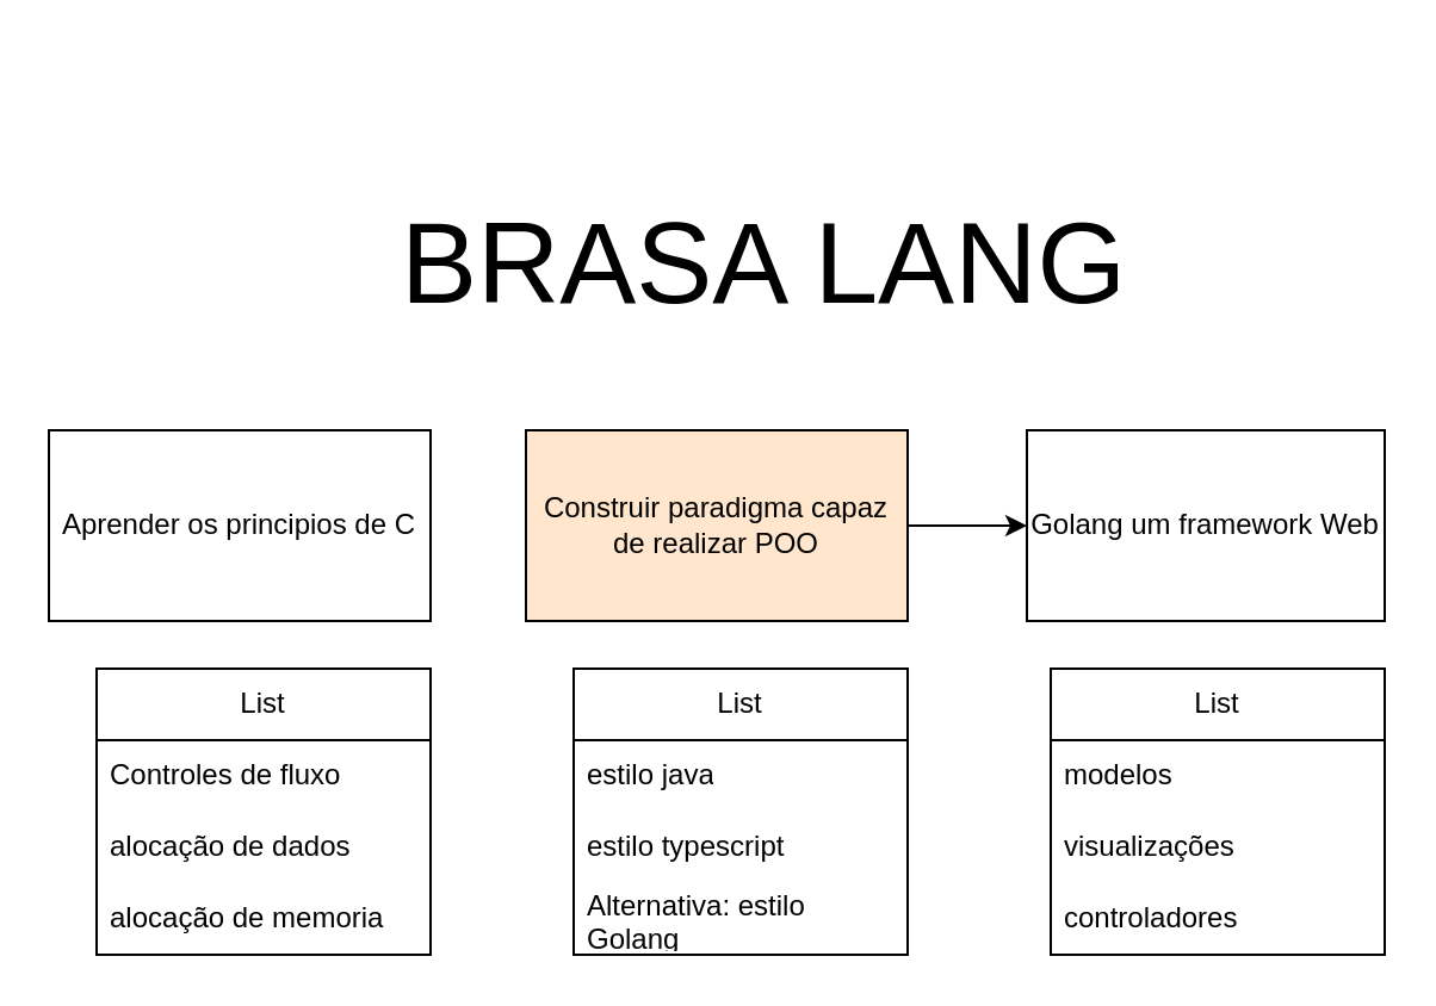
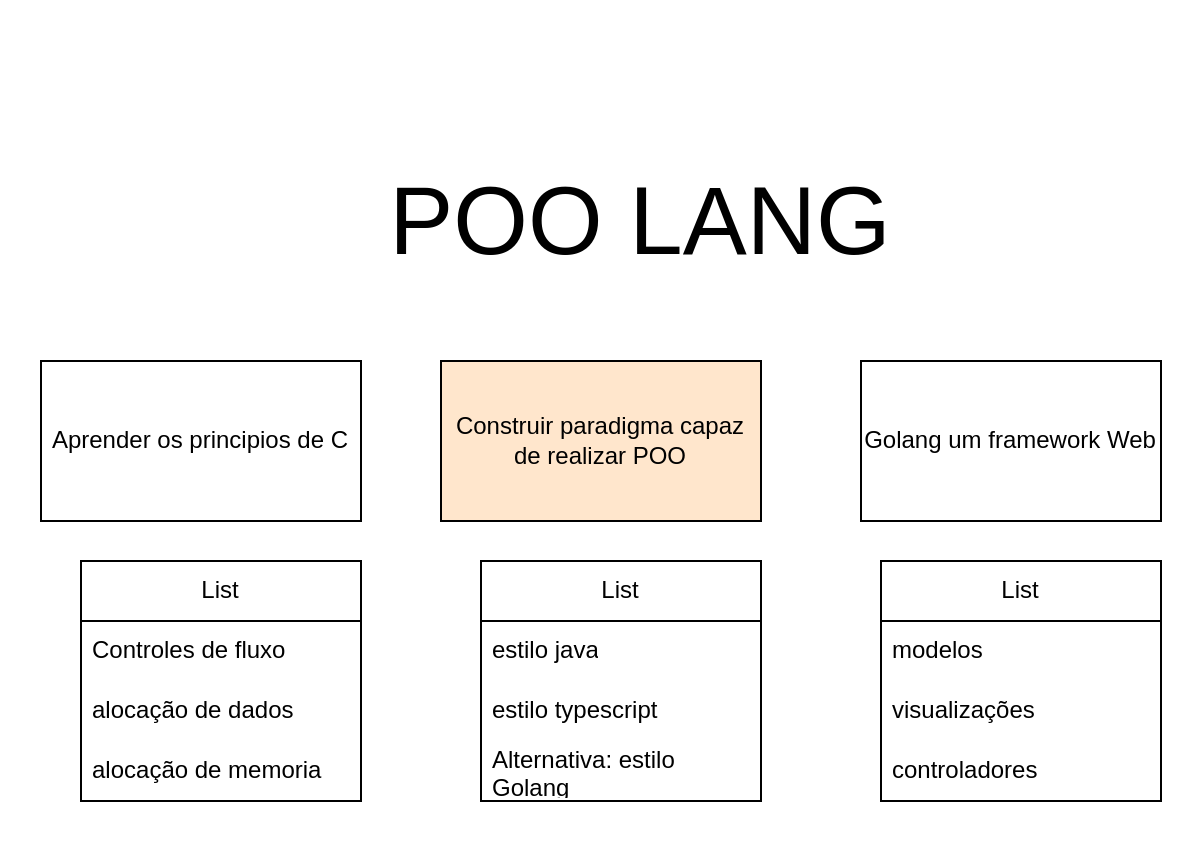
- <mxCell id="18" value="&lt;font style=&quot;font-size: 48px;&quot;&gt;BRASA LANG&lt;/font&gt;" style="text;html=1;strokeColor=none;fillColor=none;align=center;verticalAlign=middle;whiteSpace=wrap;rounded=0;" vertex="1" parent="1"><mxGeometry x="150" y="20" width="340" height="180" as="geometry" /></mxCell>
+ <mxCell id="18" value="&lt;font style=&quot;font-size: 48px;&quot;&gt;POO LANG&lt;/font&gt;" style="text;html=1;strokeColor=none;fillColor=none;align=center;verticalAlign=middle;whiteSpace=wrap;rounded=0;" vertex="1" parent="1"><mxGeometry x="150" y="20" width="340" height="180" as="geometry" /></mxCell>
- <mxCell id="3" style="edgeStyle=orthogonalEdgeStyle;rounded=0;orthogonalLoop=1;jettySize=auto;html=1;exitX=1;exitY=0.5;exitDx=0;exitDy=0;entryX=0;entryY=0.5;entryDx=0;entryDy=0;" edge="1" parent="1" source="4" target="5"><mxGeometry relative="1" as="geometry" /></mxCell>
